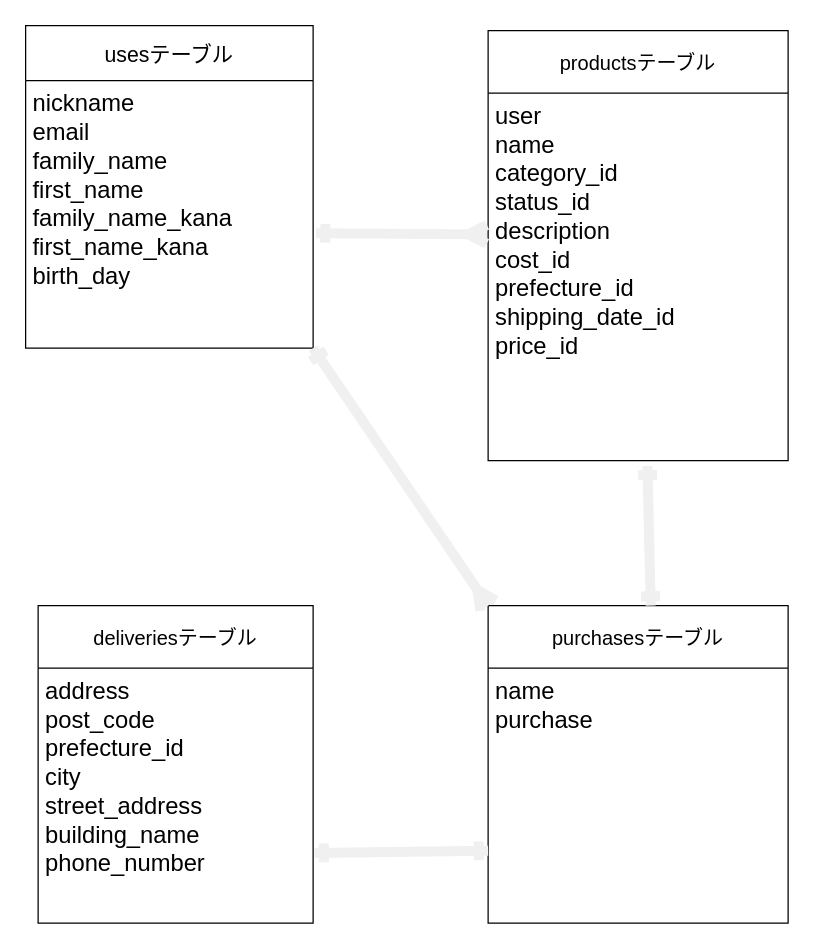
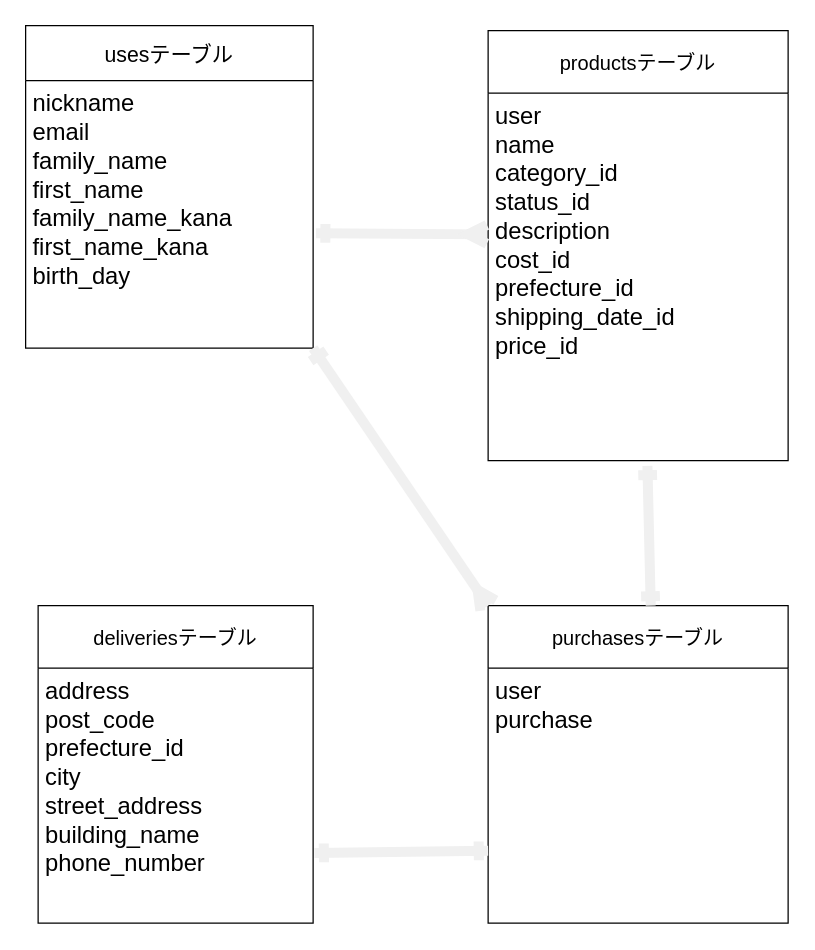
- <mxCell id="9" value="name&#10;purchase" style="text;strokeColor=none;fillColor=none;spacingLeft=4;spacingRight=4;overflow=hidden;rotatable=0;points=[[0,0.5],[1,0.5]];portConstraint=eastwest;fontSize=19;" vertex="1" parent="8"><mxGeometry y="50" width="240" height="204" as="geometry" /></mxCell>
+ <mxCell id="9" value="user&#10;purchase" style="text;strokeColor=none;fillColor=none;spacingLeft=4;spacingRight=4;overflow=hidden;rotatable=0;points=[[0,0.5],[1,0.5]];portConstraint=eastwest;fontSize=19;" vertex="1" parent="8"><mxGeometry y="50" width="240" height="204" as="geometry" /></mxCell>
